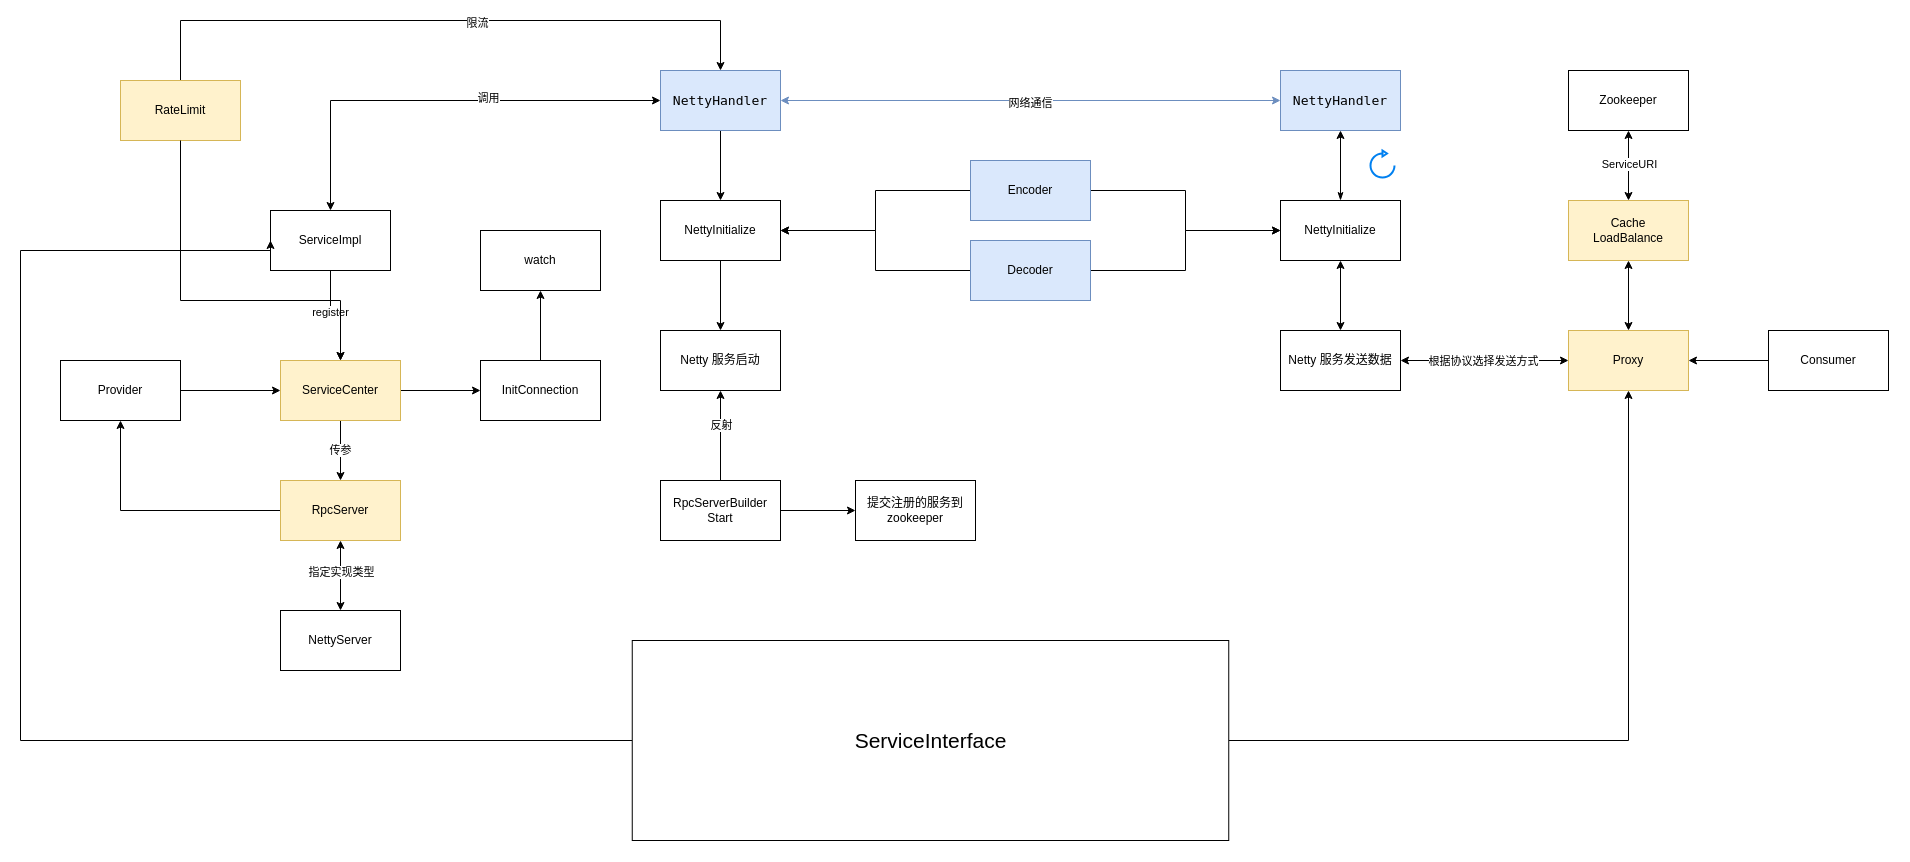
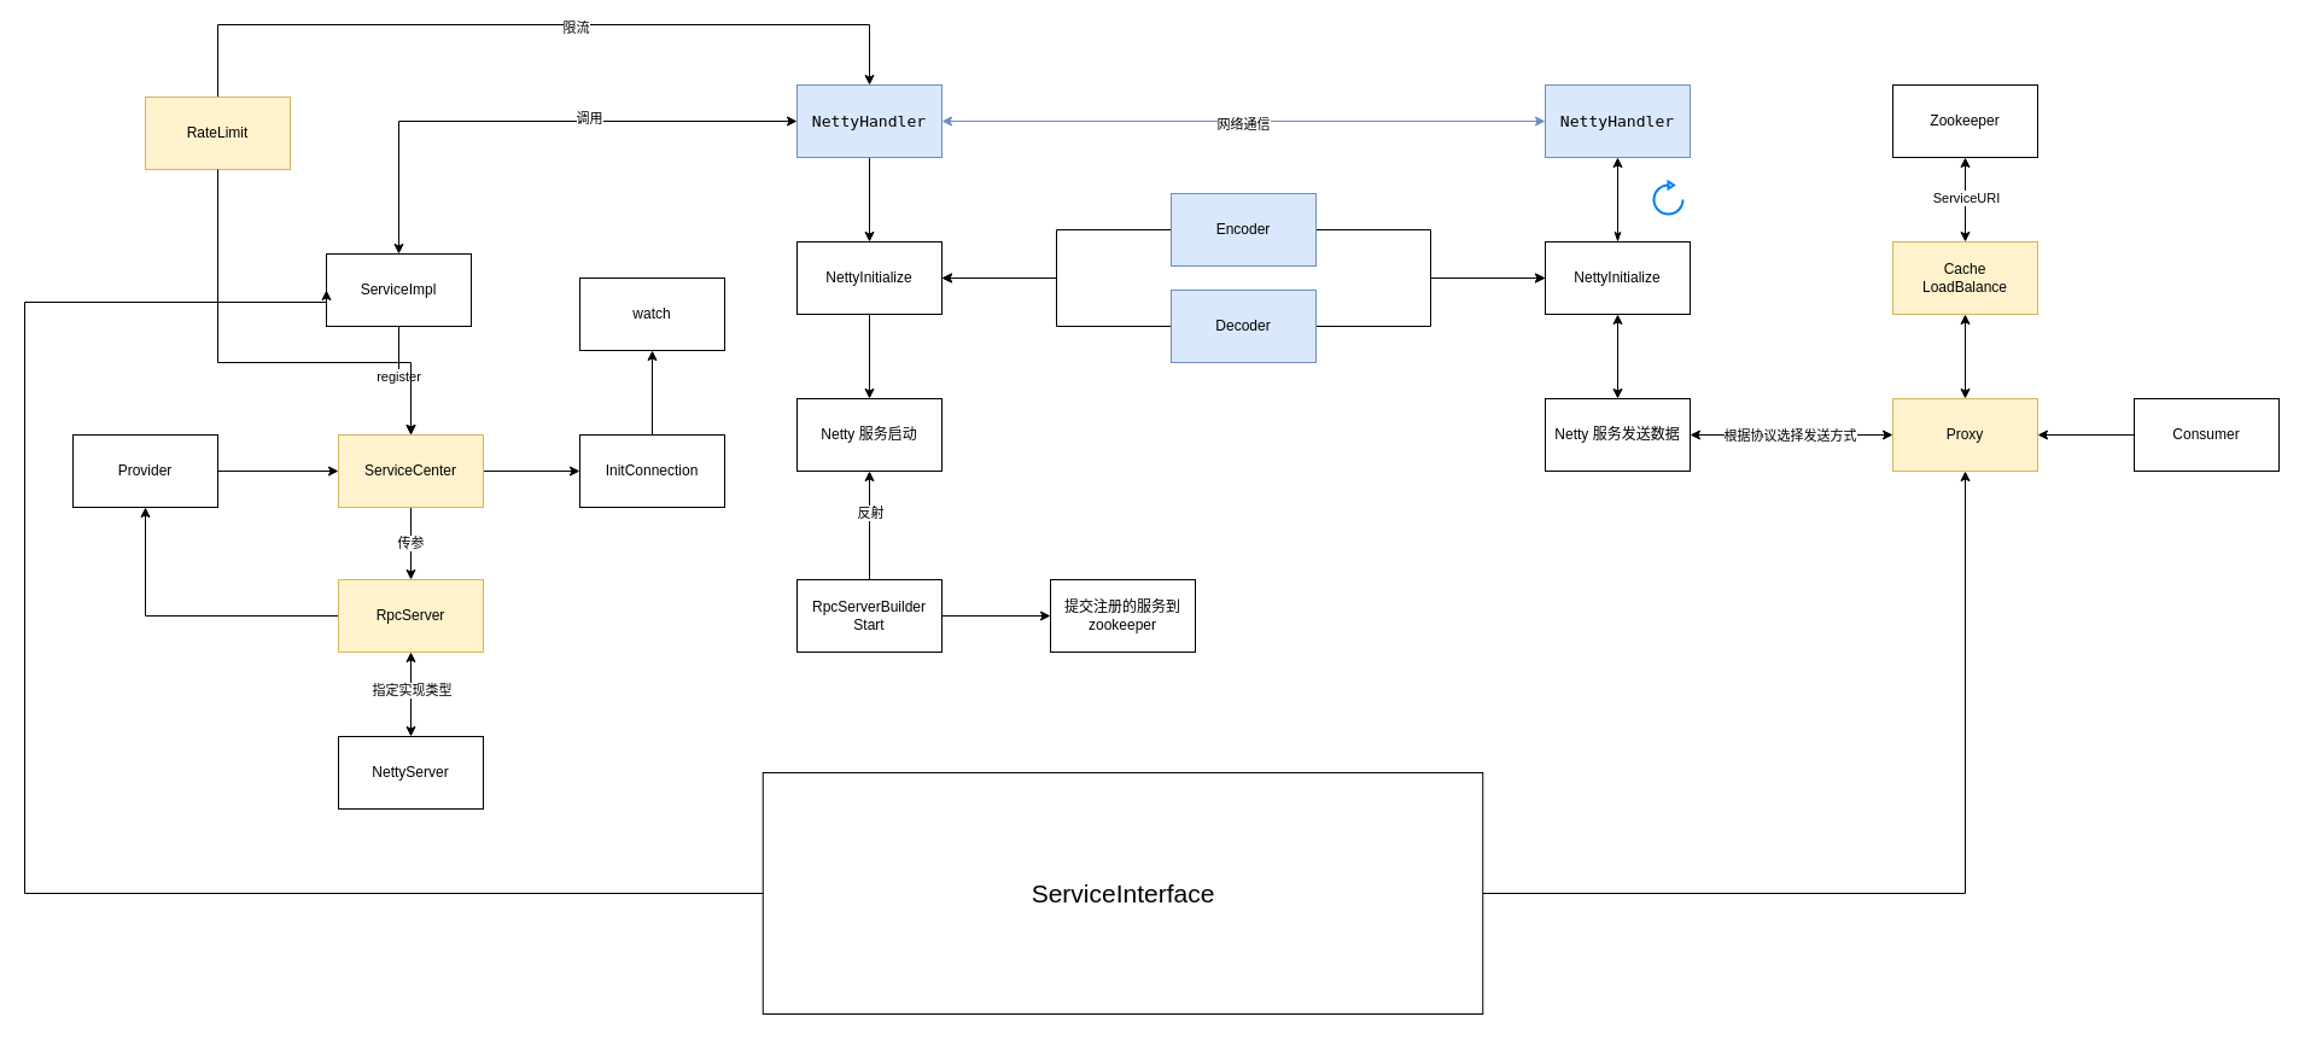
- <mxCell id="20" value="提交注册的服务到&lt;div&gt;zookeeper&lt;/div&gt;" style="whiteSpace=wrap;html=1;rounded=0;" parent="1" vertex="1"><mxGeometry x="855" y="480" width="120" height="60" as="geometry" /></mxCell>
+ <mxCell id="20" value="提交注册的服务到&lt;div&gt;zookeeper&lt;/div&gt;" style="whiteSpace=wrap;html=1;rounded=0;" parent="1" vertex="1"><mxGeometry x="870" y="480" width="120" height="60" as="geometry" /></mxCell>
